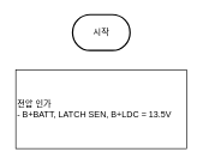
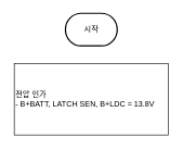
- <mxCell id="3" value="전압 인가&lt;br&gt;- B+BATT, LATCH SEN, B+LDC = 13.5V" style="rounded=0;whiteSpace=wrap;html=1;align=left;" vertex="1" parent="1"><mxGeometry x="20.75" y="97" width="238.25" height="110" as="geometry" /></mxCell>
+ <mxCell id="3" value="전압 인가&lt;br&gt;- B+BATT, LATCH SEN, B+LDC = 13.8V" style="rounded=0;whiteSpace=wrap;html=1;align=left;" vertex="1" parent="1"><mxGeometry x="20.75" y="97" width="238.25" height="110" as="geometry" /></mxCell>
